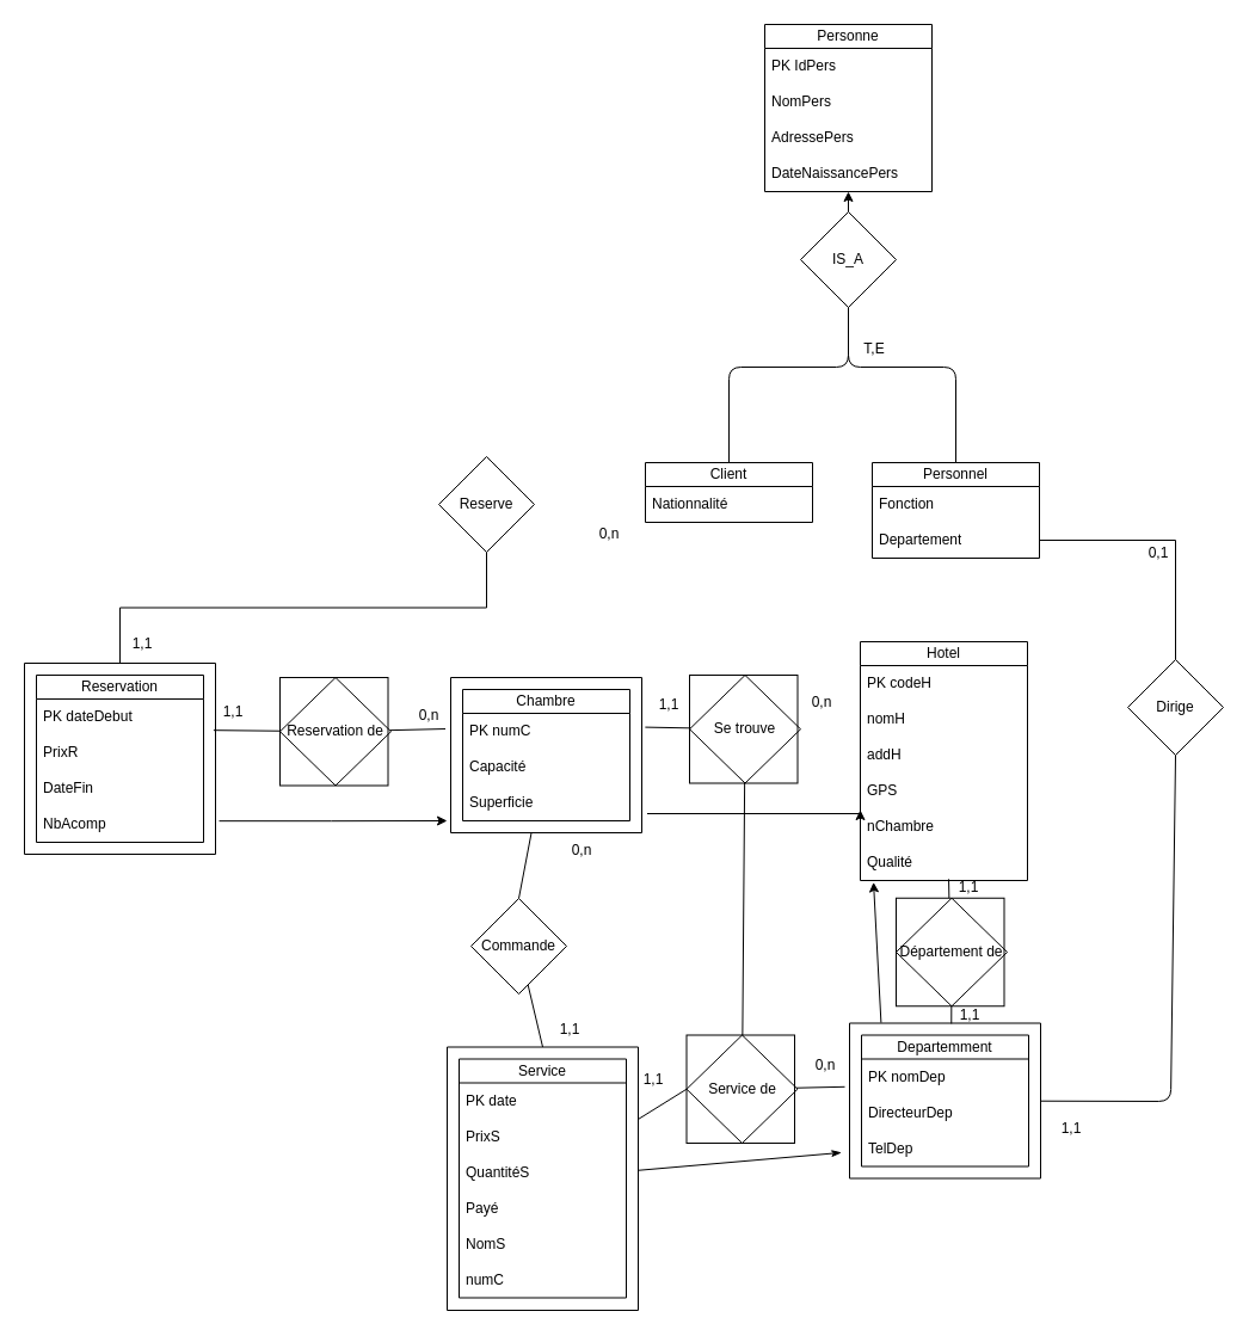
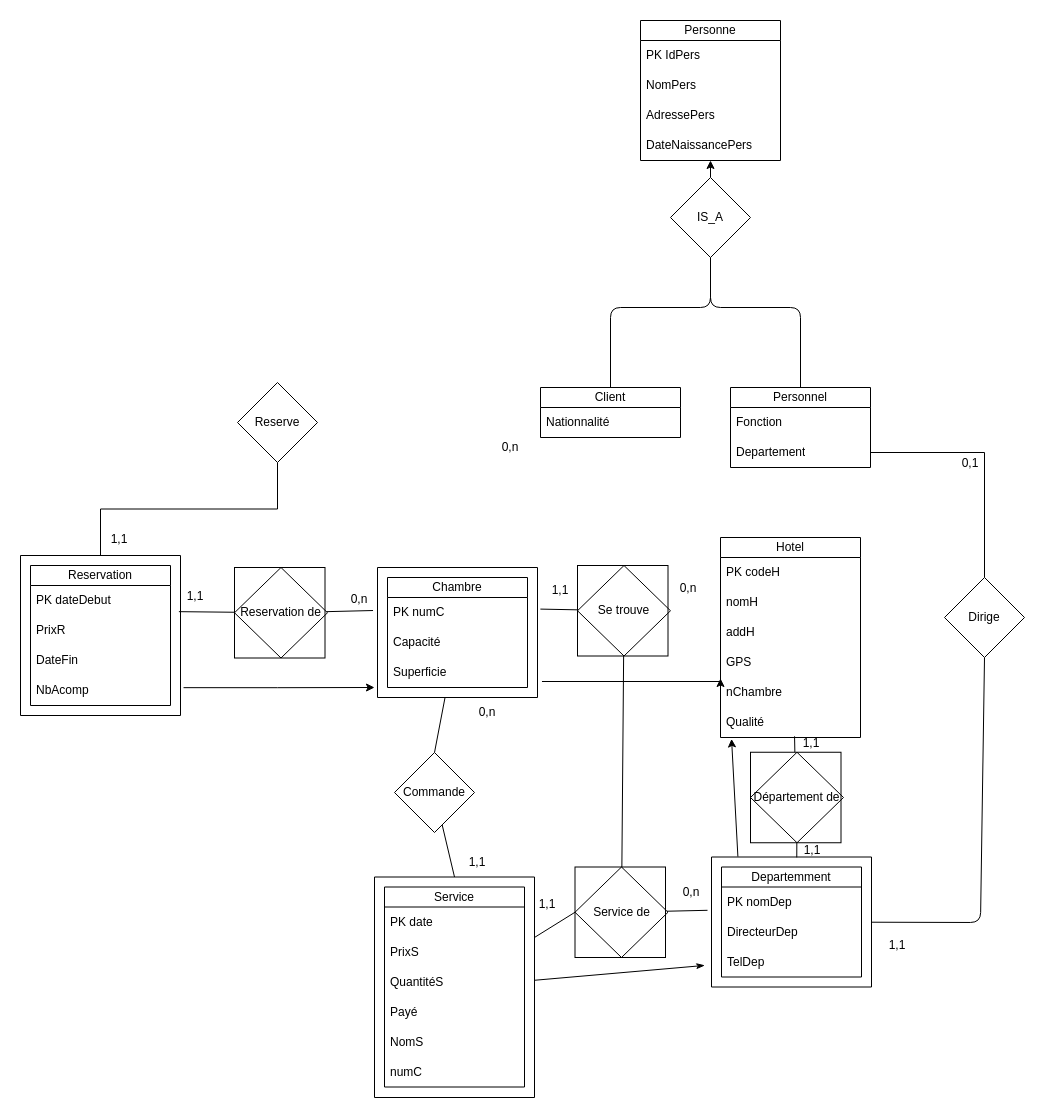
- <mxCell id="66" value="T,E" style="text;html=1;strokeColor=none;fillColor=none;align=center;verticalAlign=middle;whiteSpace=wrap;rounded=0;" vertex="1" parent="1"><mxGeometry x="702" y="277" width="60" height="30" as="geometry" /></mxCell>
- <mxCell id="54" value="Reserve" style="rhombus;whiteSpace=wrap;html=1;" parent="1" vertex="1"><mxGeometry x="367" y="382" width="80" height="80" as="geometry" /></mxCell>
+ <mxCell id="54" value="Reserve" style="rhombus;whiteSpace=wrap;html=1;" parent="1" vertex="1"><mxGeometry x="237" y="382" width="80" height="80" as="geometry" /></mxCell>
- <mxCell id="55" value="Dirige" style="rhombus;whiteSpace=wrap;html=1;" parent="1" vertex="1"><mxGeometry x="944" y="552" width="80" height="80" as="geometry" /></mxCell>
+ <mxCell id="55" value="Dirige" style="rhombus;whiteSpace=wrap;html=1;" parent="1" vertex="1"><mxGeometry x="944" y="577" width="80" height="80" as="geometry" /></mxCell>
